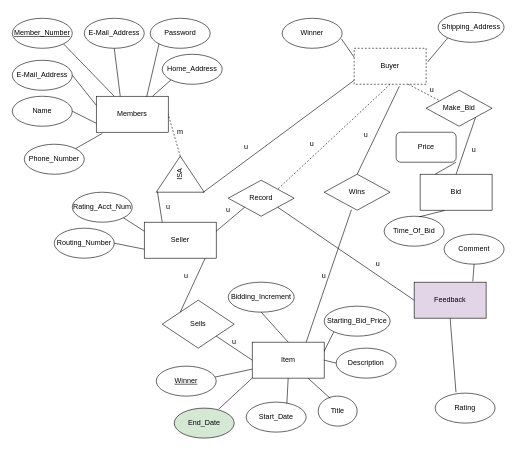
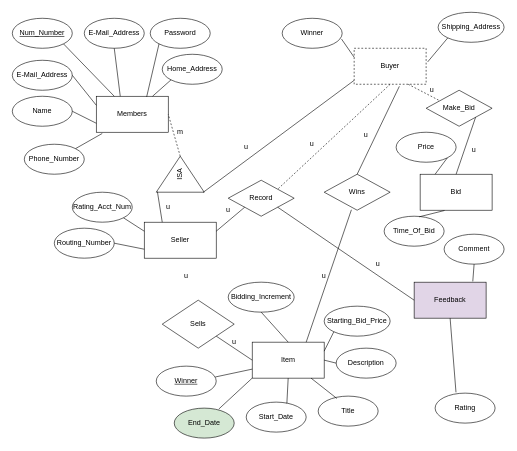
- <mxCell id="3" value="&lt;u&gt;Member_Number&lt;/u&gt;" style="ellipse;whiteSpace=wrap;html=1;" parent="1" vertex="1"><mxGeometry x="20" y="30" width="100" height="50" as="geometry" /></mxCell>
+ <mxCell id="3" value="&lt;u&gt;Num_Number&lt;/u&gt;" style="ellipse;whiteSpace=wrap;html=1;" parent="1" vertex="1"><mxGeometry x="20" y="30" width="100" height="50" as="geometry" /></mxCell>
- <mxCell id="58" value="Price" style="whiteSpace=wrap;html=1;rounded=1;" parent="1" vertex="1"><mxGeometry x="660" y="220" width="100" height="50" as="geometry" /></mxCell>
+ <mxCell id="58" value="Price" style="ellipse;whiteSpace=wrap;html=1;" parent="1" vertex="1"><mxGeometry x="660" y="220" width="100" height="50" as="geometry" /></mxCell>
- <mxCell id="41" value="" style="endArrow=none;html=1;entryX=0.847;entryY=0.998;entryDx=0;entryDy=0;entryPerimeter=0;exitX=0;exitY=0;exitDx=0;exitDy=0;" parent="1" source="40" target="32" edge="1"><mxGeometry width="50" height="50" relative="1" as="geometry"><mxPoint x="470" y="490" as="sourcePoint" /><mxPoint x="520" y="440" as="targetPoint" /></mxGeometry></mxCell>
- <mxCell id="18" value="Title" style="ellipse;whiteSpace=wrap;html=1;" parent="1" vertex="1"><mxGeometry x="530" y="660" width="65" height="50" as="geometry" /></mxCell>
+ <mxCell id="18" value="Title" style="ellipse;whiteSpace=wrap;html=1;" parent="1" vertex="1"><mxGeometry x="530" y="660" width="100" height="50" as="geometry" /></mxCell>
